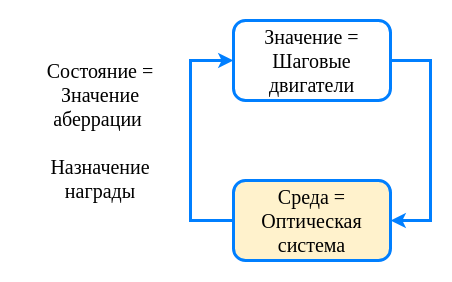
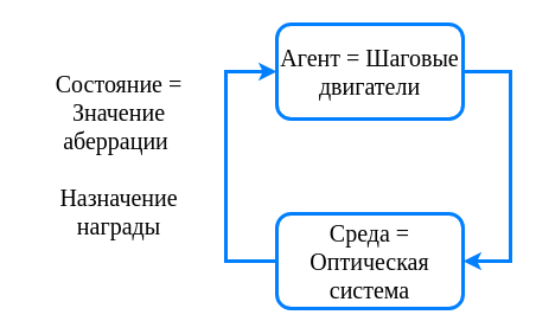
- <mxCell id="3" value="&lt;span style=&quot;font-family: &amp;#34;times new roman&amp;#34;&quot;&gt;&lt;font style=&quot;font-size: 20px&quot;&gt;Значение = Шаговые двигатели&lt;/font&gt;&lt;/span&gt;" style="rounded=1;whiteSpace=wrap;html=1;strokeWidth=3;strokeColor=#007FFF;" parent="1" vertex="1"><mxGeometry x="233" y="20" width="157" height="80" as="geometry" /></mxCell>
+ <mxCell id="3" value="&lt;span style=&quot;font-family: &amp;#34;times new roman&amp;#34;&quot;&gt;&lt;font style=&quot;font-size: 20px&quot;&gt;Агент = Шаговые двигатели&lt;/font&gt;&lt;/span&gt;" style="rounded=1;whiteSpace=wrap;html=1;strokeWidth=3;strokeColor=#007FFF;" parent="1" vertex="1"><mxGeometry x="233" y="20" width="157" height="80" as="geometry" /></mxCell>
- <mxCell id="5" value="&lt;font face=&quot;Times New Roman&quot; style=&quot;font-size: 20px&quot;&gt;Среда = Оптическая система&lt;/font&gt;" style="rounded=1;whiteSpace=wrap;html=1;strokeColor=#007FFF;strokeWidth=3;fillColor=#fff2cc;" parent="1" vertex="1"><mxGeometry x="233" y="180" width="157" height="80" as="geometry" /></mxCell>
+ <mxCell id="5" value="&lt;font face=&quot;Times New Roman&quot; style=&quot;font-size: 20px&quot;&gt;Среда = Оптическая система&lt;/font&gt;" style="rounded=1;whiteSpace=wrap;html=1;strokeColor=#007FFF;strokeWidth=3;" parent="1" vertex="1"><mxGeometry x="233" y="180" width="157" height="80" as="geometry" /></mxCell>
